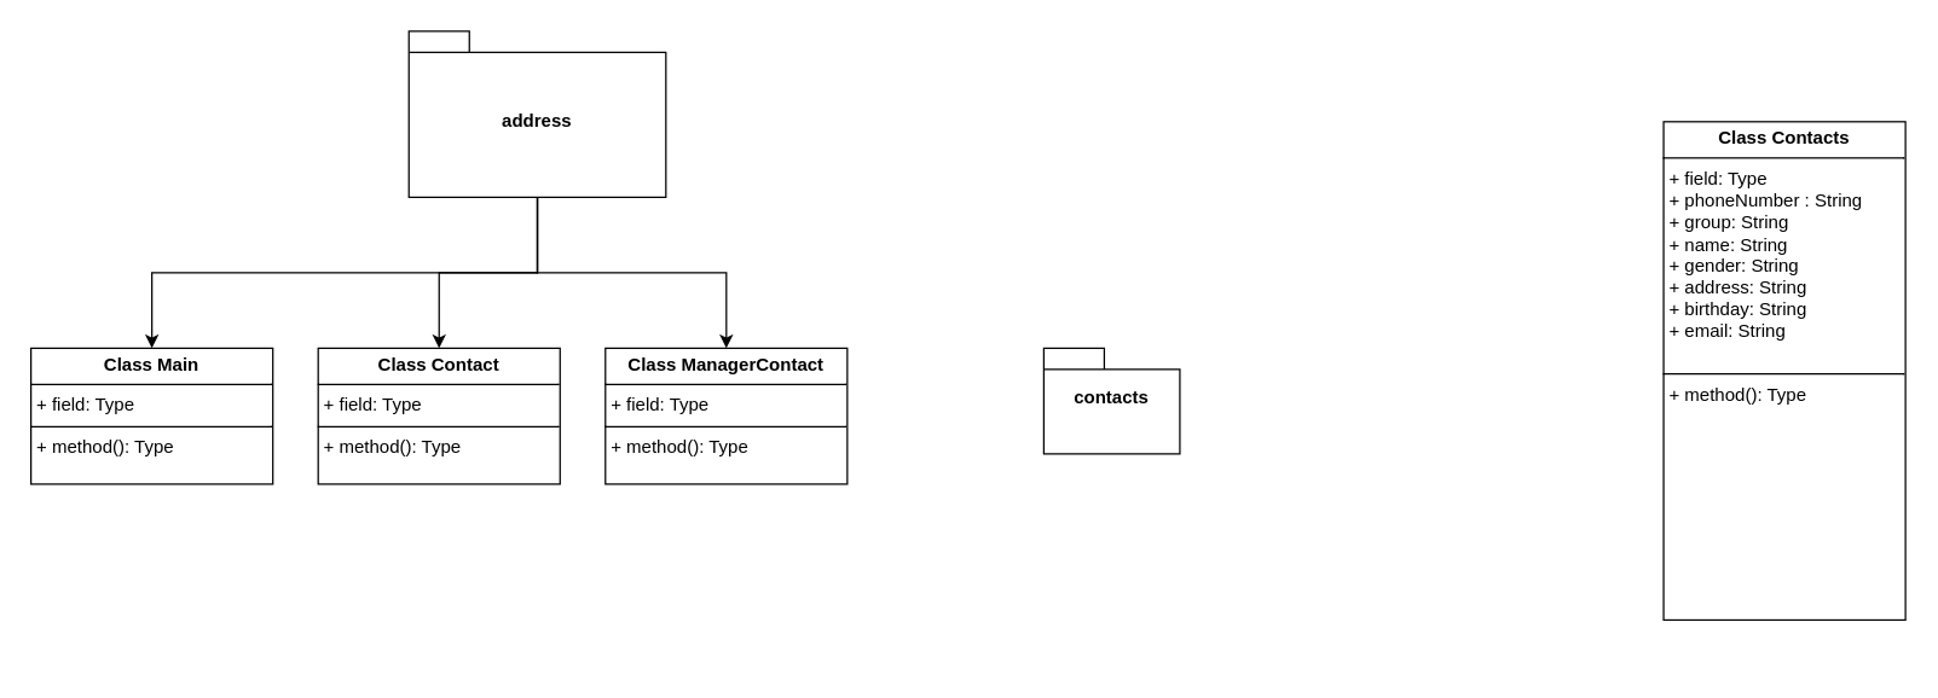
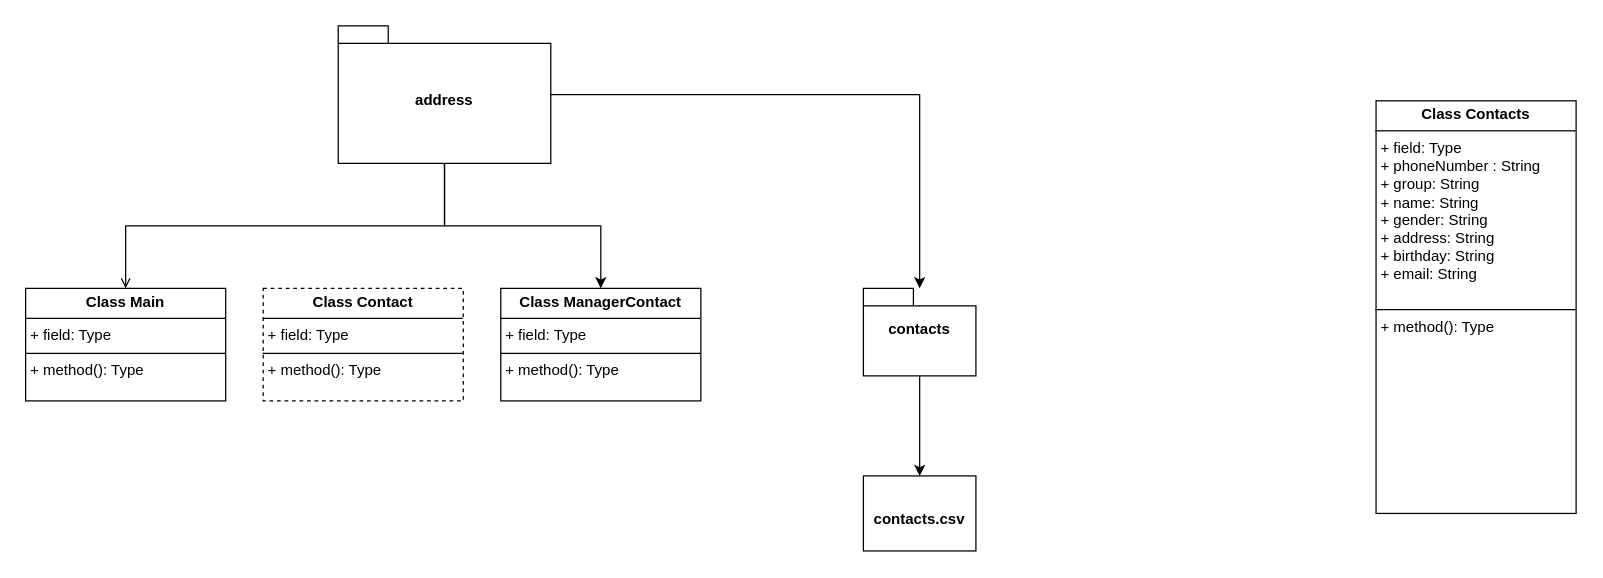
+ <mxCell id="3" value="" style="edgeStyle=orthogonalEdgeStyle;rounded=0;orthogonalLoop=1;jettySize=auto;html=1;" edge="1" parent="1" source="7" target="9"><mxGeometry relative="1" as="geometry" /></mxCell>
- <mxCell id="5" value="" style="edgeStyle=orthogonalEdgeStyle;rounded=0;orthogonalLoop=1;jettySize=auto;html=1;entryX=0.5;entryY=0;entryDx=0;entryDy=0;" edge="1" parent="1" source="7" target="11"><mxGeometry relative="1" as="geometry"><mxPoint x="240" y="225" as="targetPoint" /></mxGeometry></mxCell>
- <mxCell id="4" value="" style="edgeStyle=orthogonalEdgeStyle;rounded=0;orthogonalLoop=1;jettySize=auto;html=1;entryX=0.5;entryY=0;entryDx=0;entryDy=0;" edge="1" parent="1" source="7" target="12"><mxGeometry relative="1" as="geometry"><mxPoint x="80" y="230" as="targetPoint" /><Array as="points"><mxPoint x="355" y="180" /><mxPoint x="100" y="180" /></Array></mxGeometry></mxCell>
+ <mxCell id="4" value="" style="edgeStyle=orthogonalEdgeStyle;rounded=0;orthogonalLoop=1;jettySize=auto;html=1;entryX=0.5;entryY=0;entryDx=0;entryDy=0;endArrow=open;" edge="1" parent="1" source="7" target="12"><mxGeometry relative="1" as="geometry"><mxPoint x="80" y="230" as="targetPoint" /><Array as="points"><mxPoint x="355" y="180" /><mxPoint x="100" y="180" /></Array></mxGeometry></mxCell>
- <mxCell id="11" value="&lt;p style=&quot;margin:0px;margin-top:4px;text-align:center;&quot;&gt;&lt;b&gt;Class Contact&lt;/b&gt;&lt;/p&gt;&lt;hr size=&quot;1&quot; style=&quot;border-style:solid;&quot;&gt;&lt;p style=&quot;margin:0px;margin-left:4px;&quot;&gt;+ field: Type&lt;/p&gt;&lt;hr size=&quot;1&quot; style=&quot;border-style:solid;&quot;&gt;&lt;p style=&quot;margin:0px;margin-left:4px;&quot;&gt;+ method(): Type&lt;/p&gt;" style="verticalAlign=top;align=left;overflow=fill;html=1;whiteSpace=wrap;" vertex="1" parent="1"><mxGeometry x="210" y="230" width="160" height="90" as="geometry" /></mxCell>
+ <mxCell id="11" value="&lt;p style=&quot;margin:0px;margin-top:4px;text-align:center;&quot;&gt;&lt;b&gt;Class Contact&lt;/b&gt;&lt;/p&gt;&lt;hr size=&quot;1&quot; style=&quot;border-style:solid;&quot;&gt;&lt;p style=&quot;margin:0px;margin-left:4px;&quot;&gt;+ field: Type&lt;/p&gt;&lt;hr size=&quot;1&quot; style=&quot;border-style:solid;&quot;&gt;&lt;p style=&quot;margin:0px;margin-left:4px;&quot;&gt;+ method(): Type&lt;/p&gt;" style="verticalAlign=top;align=left;overflow=fill;html=1;whiteSpace=wrap;dashed=1;" vertex="1" parent="1"><mxGeometry x="210" y="230" width="160" height="90" as="geometry" /></mxCell>
+ <mxCell id="8" value="" style="edgeStyle=orthogonalEdgeStyle;rounded=0;orthogonalLoop=1;jettySize=auto;html=1;" edge="1" parent="1" source="9" target="10"><mxGeometry relative="1" as="geometry" /></mxCell>
+ <mxCell id="10" value="contacts.csv" style="whiteSpace=wrap;html=1;fontStyle=1;spacingTop=10;" vertex="1" parent="1"><mxGeometry x="690" y="380" width="90" height="60" as="geometry" /></mxCell>
